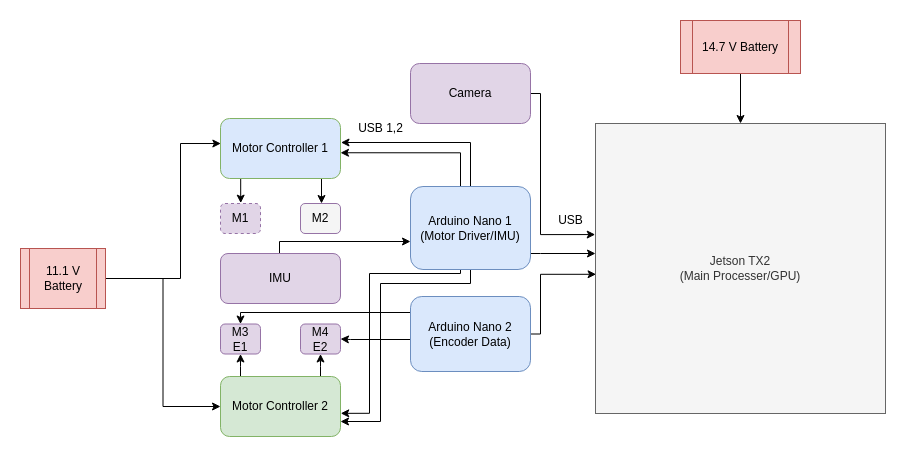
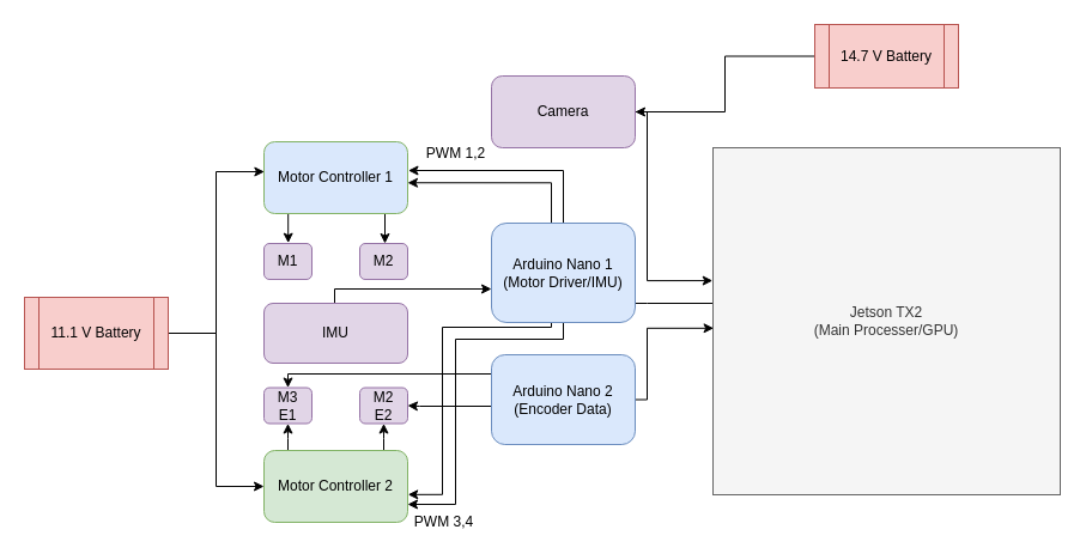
- <mxCell id="26" style="edgeStyle=orthogonalEdgeStyle;rounded=0;orthogonalLoop=1;jettySize=auto;html=1;entryX=0.5;entryY=0;entryDx=0;entryDy=0;" edge="1" parent="1" source="27" target="18"><mxGeometry relative="1" as="geometry" /></mxCell>
+ <mxCell id="26" style="edgeStyle=orthogonalEdgeStyle;rounded=0;orthogonalLoop=1;jettySize=auto;html=1;" edge="1" parent="1" source="27" target="29"><mxGeometry relative="1" as="geometry" /></mxCell>
- <mxCell id="34" value="USB 1,2" style="text;html=1;align=center;verticalAlign=middle;resizable=0;points=[];autosize=1;comic=0;shadow=0;" vertex="1" parent="1"><mxGeometry x="350" y="118" width="60" height="20" as="geometry" /></mxCell>
+ <mxCell id="34" value="PWM 1,2" style="text;html=1;align=center;verticalAlign=middle;resizable=0;points=[];autosize=1;comic=0;shadow=0;" vertex="1" parent="1"><mxGeometry x="350" y="118" width="60" height="20" as="geometry" /></mxCell>
- <mxCell id="12" value="M1&lt;br&gt;" style="rounded=1;whiteSpace=wrap;html=1;fillColor=#e1d5e7;strokeColor=#9673a6;comic=0;shadow=0;dashed=1;" parent="1" vertex="1"><mxGeometry x="220" y="203" width="40" height="30" as="geometry" /></mxCell>
+ <mxCell id="12" value="M1&lt;br&gt;" style="rounded=1;whiteSpace=wrap;html=1;fillColor=#e1d5e7;strokeColor=#9673a6;comic=0;shadow=0;" parent="1" vertex="1"><mxGeometry x="220" y="203" width="40" height="30" as="geometry" /></mxCell>
- <mxCell id="14" value="M2" style="rounded=1;whiteSpace=wrap;html=1;fillColor=#f5f5f5;strokeColor=#9673a6;comic=0;shadow=0;" parent="1" vertex="1"><mxGeometry x="300" y="203" width="40" height="30" as="geometry" /></mxCell>
+ <mxCell id="14" value="M2" style="rounded=1;whiteSpace=wrap;html=1;fillColor=#e1d5e7;strokeColor=#9673a6;comic=0;shadow=0;" parent="1" vertex="1"><mxGeometry x="300" y="203" width="40" height="30" as="geometry" /></mxCell>
- <mxCell id="19" value="USB" style="text;html=1;align=center;verticalAlign=middle;resizable=0;points=[];autosize=1;comic=0;shadow=0;" parent="1" vertex="1"><mxGeometry x="550" y="210" width="40" height="20" as="geometry" /></mxCell>
- <mxCell id="6" style="edgeStyle=orthogonalEdgeStyle;rounded=0;orthogonalLoop=1;jettySize=auto;html=1;" edge="1" parent="1" source="11" target="18"><mxGeometry relative="1" as="geometry"><mxPoint x="540" y="263" as="targetPoint" /><Array as="points"><mxPoint x="540" y="253" /><mxPoint x="540" y="253" /></Array></mxGeometry></mxCell>
+ <mxCell id="6" style="edgeStyle=orthogonalEdgeStyle;rounded=0;orthogonalLoop=1;jettySize=auto;html=1;endArrow=none;" edge="1" parent="1" source="11" target="18"><mxGeometry relative="1" as="geometry"><mxPoint x="540" y="263" as="targetPoint" /><Array as="points"><mxPoint x="540" y="253" /><mxPoint x="540" y="253" /></Array></mxGeometry></mxCell>
- <mxCell id="32" value="11.1 V Battery" style="shape=process;whiteSpace=wrap;html=1;backgroundOutline=1;fillColor=#f8cecc;strokeColor=#b85450;comic=0;shadow=0;" parent="1" vertex="1"><mxGeometry x="20" y="248" width="85" height="60" as="geometry" /></mxCell>
+ <mxCell id="32" value="11.1 V Battery" style="shape=process;whiteSpace=wrap;html=1;backgroundOutline=1;fillColor=#f8cecc;strokeColor=#b85450;comic=0;shadow=0;" parent="1" vertex="1"><mxGeometry x="20" y="248" width="120" height="60" as="geometry" /></mxCell>
- <mxCell id="15" value="M4&lt;br&gt;E2" style="rounded=1;whiteSpace=wrap;html=1;fillColor=#e1d5e7;strokeColor=#9673a6;comic=0;shadow=0;" parent="1" vertex="1"><mxGeometry x="300" y="323.5" width="40" height="30" as="geometry" /></mxCell>
+ <mxCell id="15" value="M2&lt;br&gt;E2" style="rounded=1;whiteSpace=wrap;html=1;fillColor=#e1d5e7;strokeColor=#9673a6;comic=0;shadow=0;" parent="1" vertex="1"><mxGeometry x="300" y="323.5" width="40" height="30" as="geometry" /></mxCell>
+ <mxCell id="33" value="PWM 3,4" style="text;html=1;align=center;verticalAlign=middle;resizable=0;points=[];autosize=1;comic=0;shadow=0;" vertex="1" parent="1"><mxGeometry x="340" y="426" width="60" height="20" as="geometry" /></mxCell>
